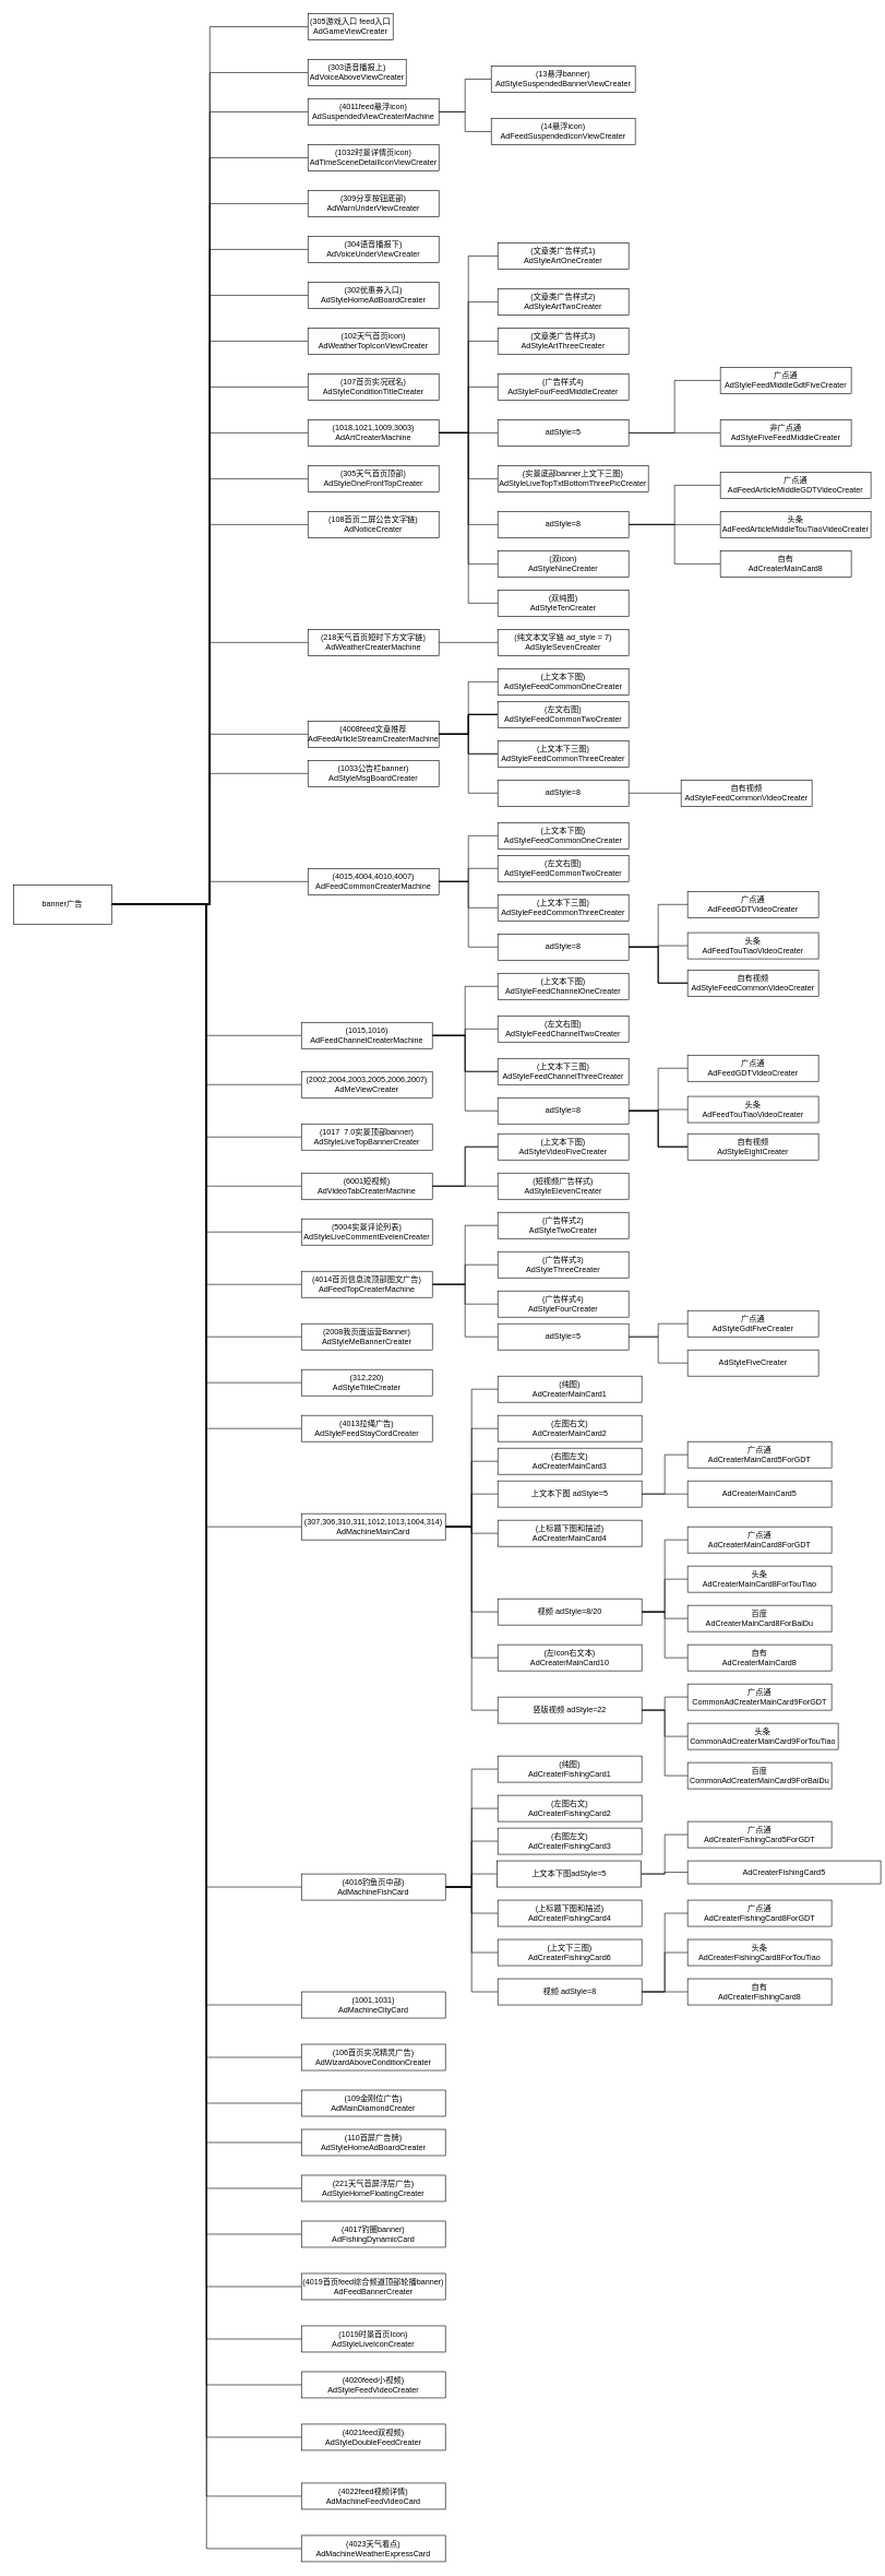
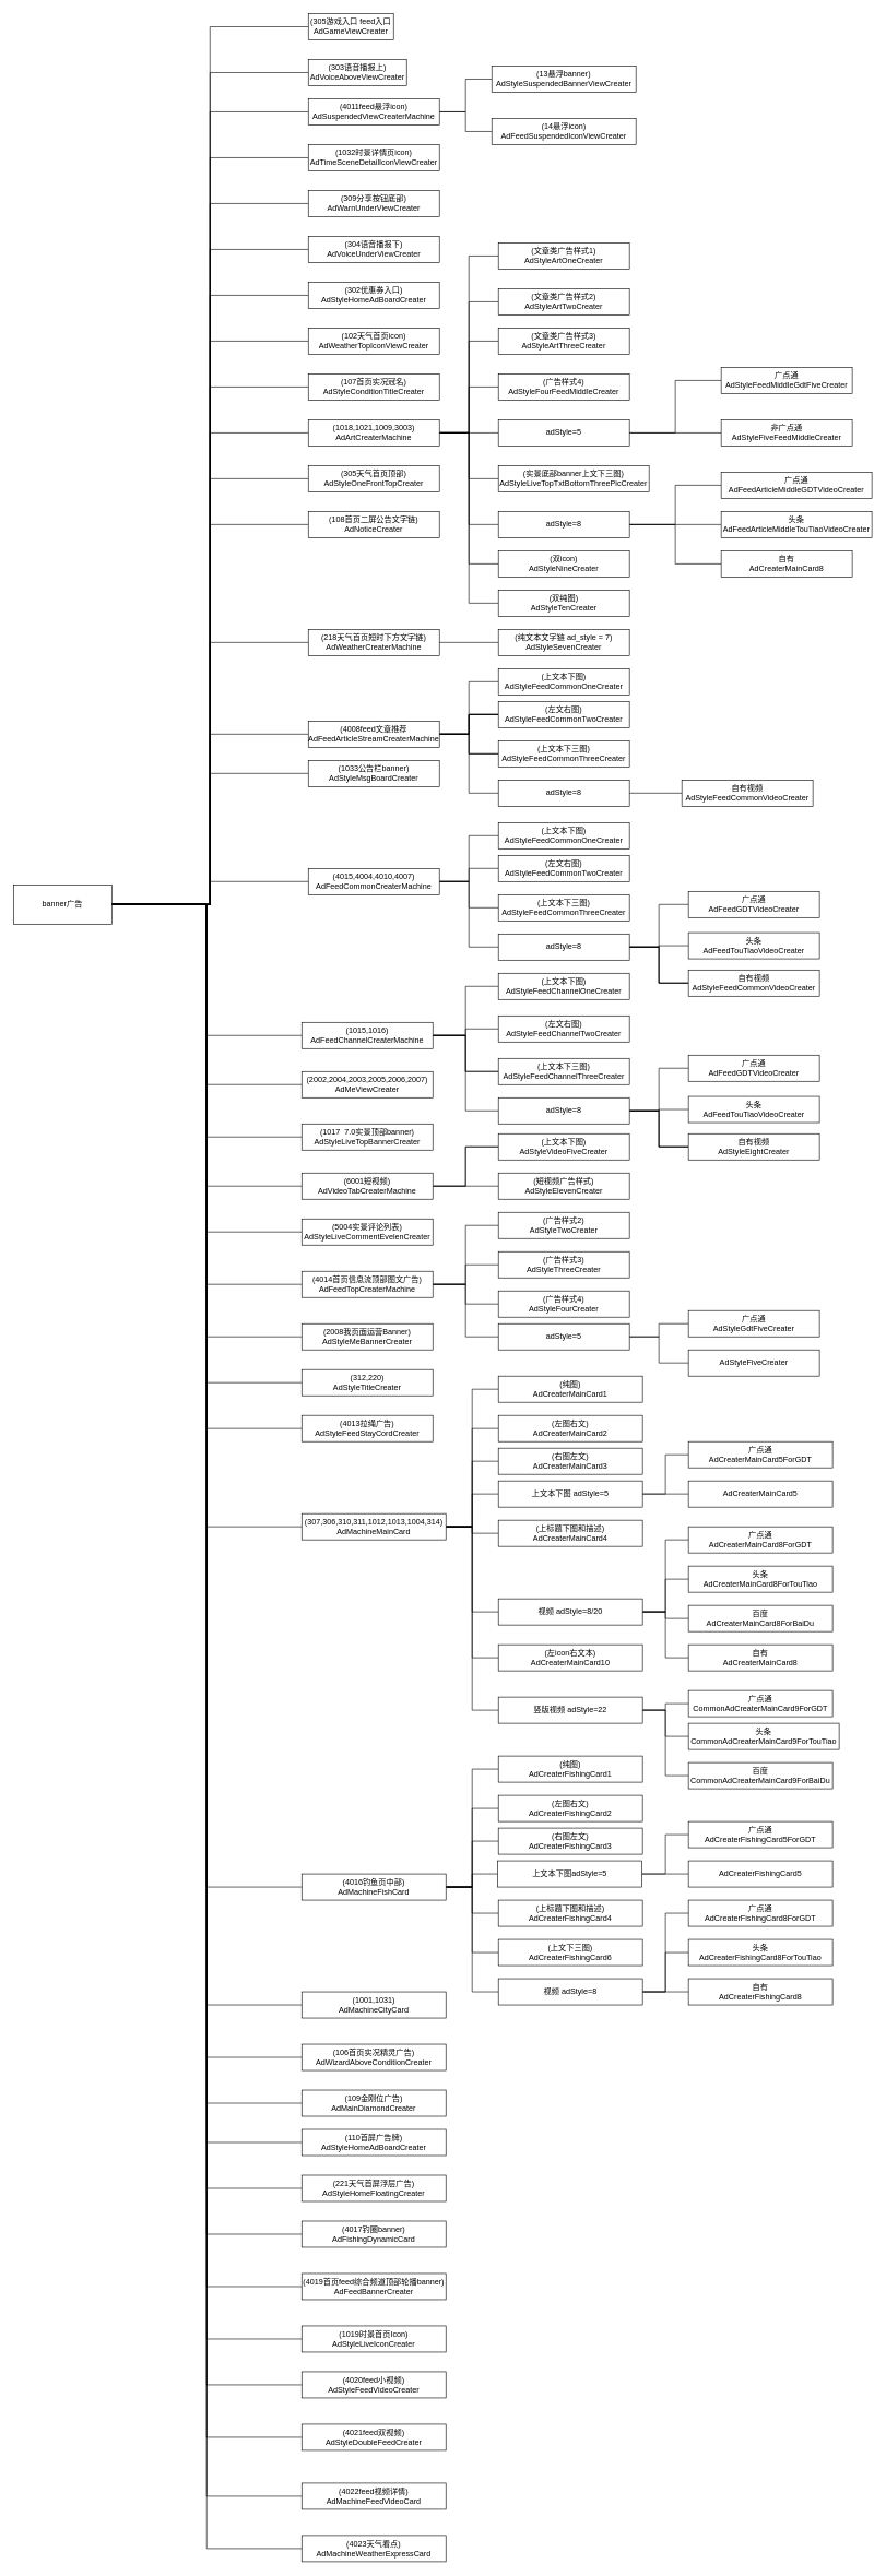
- <mxCell id="216" value="广点通&lt;div&gt;CommonAdCreaterMainCard9ForGDT&lt;br&gt;&lt;/div&gt;" style="whiteSpace=wrap;html=1;align=center;verticalAlign=middle;treeFolding=1;treeMoving=1;newEdgeStyle={&quot;edgeStyle&quot;:&quot;elbowEdgeStyle&quot;,&quot;startArrow&quot;:&quot;none&quot;,&quot;endArrow&quot;:&quot;none&quot;};" vertex="1" parent="1"><mxGeometry x="1050" y="2570" width="220" height="40" as="geometry" /></mxCell>
+ <mxCell id="216" value="广点通&lt;div&gt;CommonAdCreaterMainCard9ForGDT&lt;br&gt;&lt;/div&gt;" style="whiteSpace=wrap;html=1;align=center;verticalAlign=middle;treeFolding=1;treeMoving=1;newEdgeStyle={&quot;edgeStyle&quot;:&quot;elbowEdgeStyle&quot;,&quot;startArrow&quot;:&quot;none&quot;,&quot;endArrow&quot;:&quot;none&quot;};" vertex="1" parent="1"><mxGeometry x="1050" y="2580" width="220" height="40" as="geometry" /></mxCell>
- <mxCell id="232" value="AdCreaterFishingCard5" style="whiteSpace=wrap;html=1;align=center;verticalAlign=middle;treeFolding=1;treeMoving=1;newEdgeStyle={&quot;edgeStyle&quot;:&quot;elbowEdgeStyle&quot;,&quot;startArrow&quot;:&quot;none&quot;,&quot;endArrow&quot;:&quot;none&quot;};" vertex="1" parent="1"><mxGeometry x="1050" y="2840" width="295" height="35" as="geometry" /></mxCell>
+ <mxCell id="232" value="AdCreaterFishingCard5" style="whiteSpace=wrap;html=1;align=center;verticalAlign=middle;treeFolding=1;treeMoving=1;newEdgeStyle={&quot;edgeStyle&quot;:&quot;elbowEdgeStyle&quot;,&quot;startArrow&quot;:&quot;none&quot;,&quot;endArrow&quot;:&quot;none&quot;};" vertex="1" parent="1"><mxGeometry x="1050" y="2840" width="220" height="40" as="geometry" /></mxCell>
